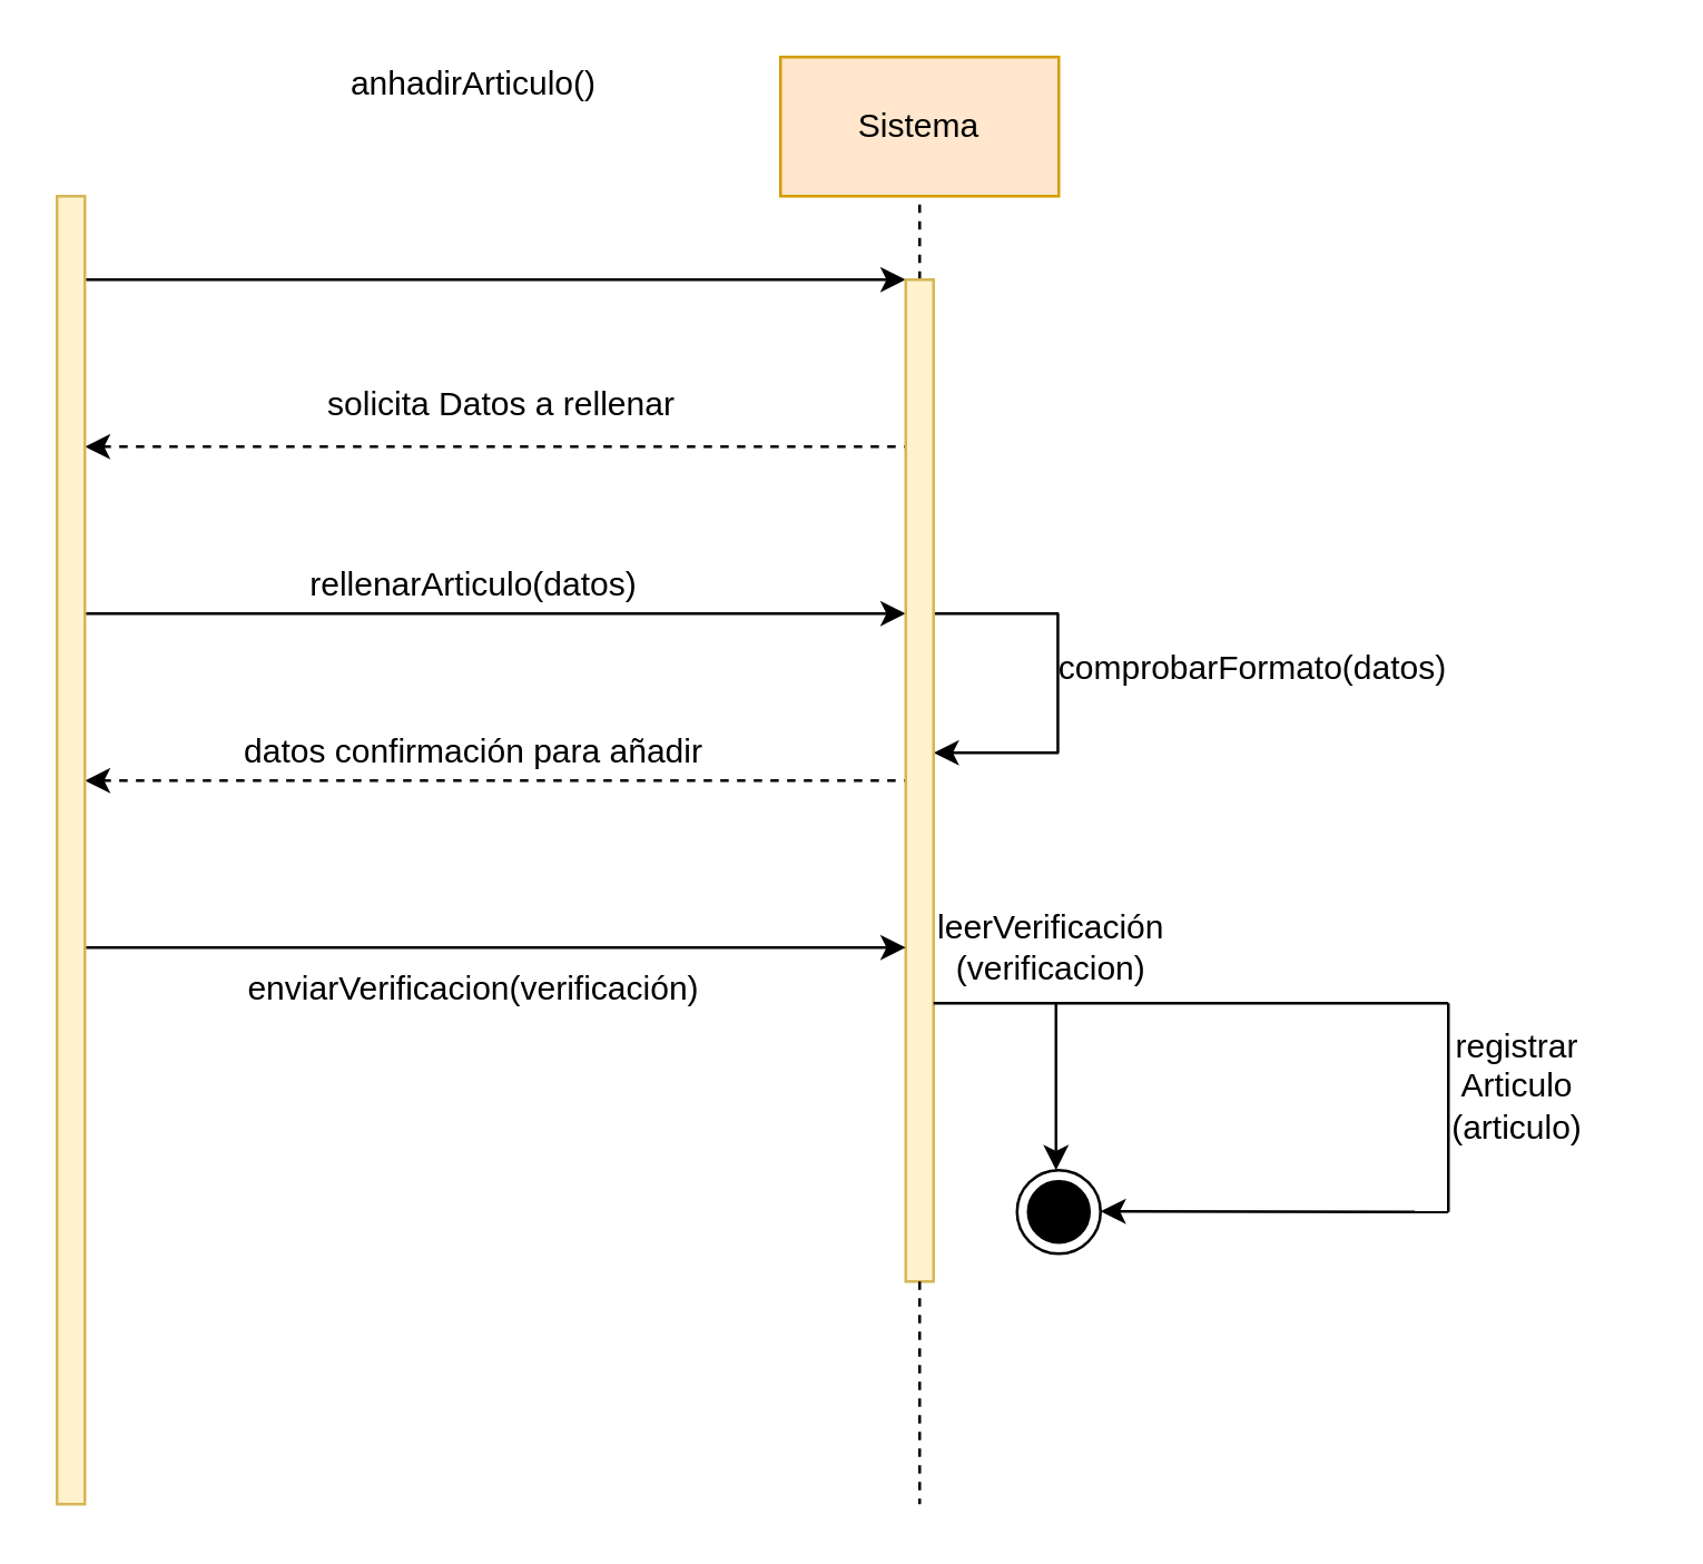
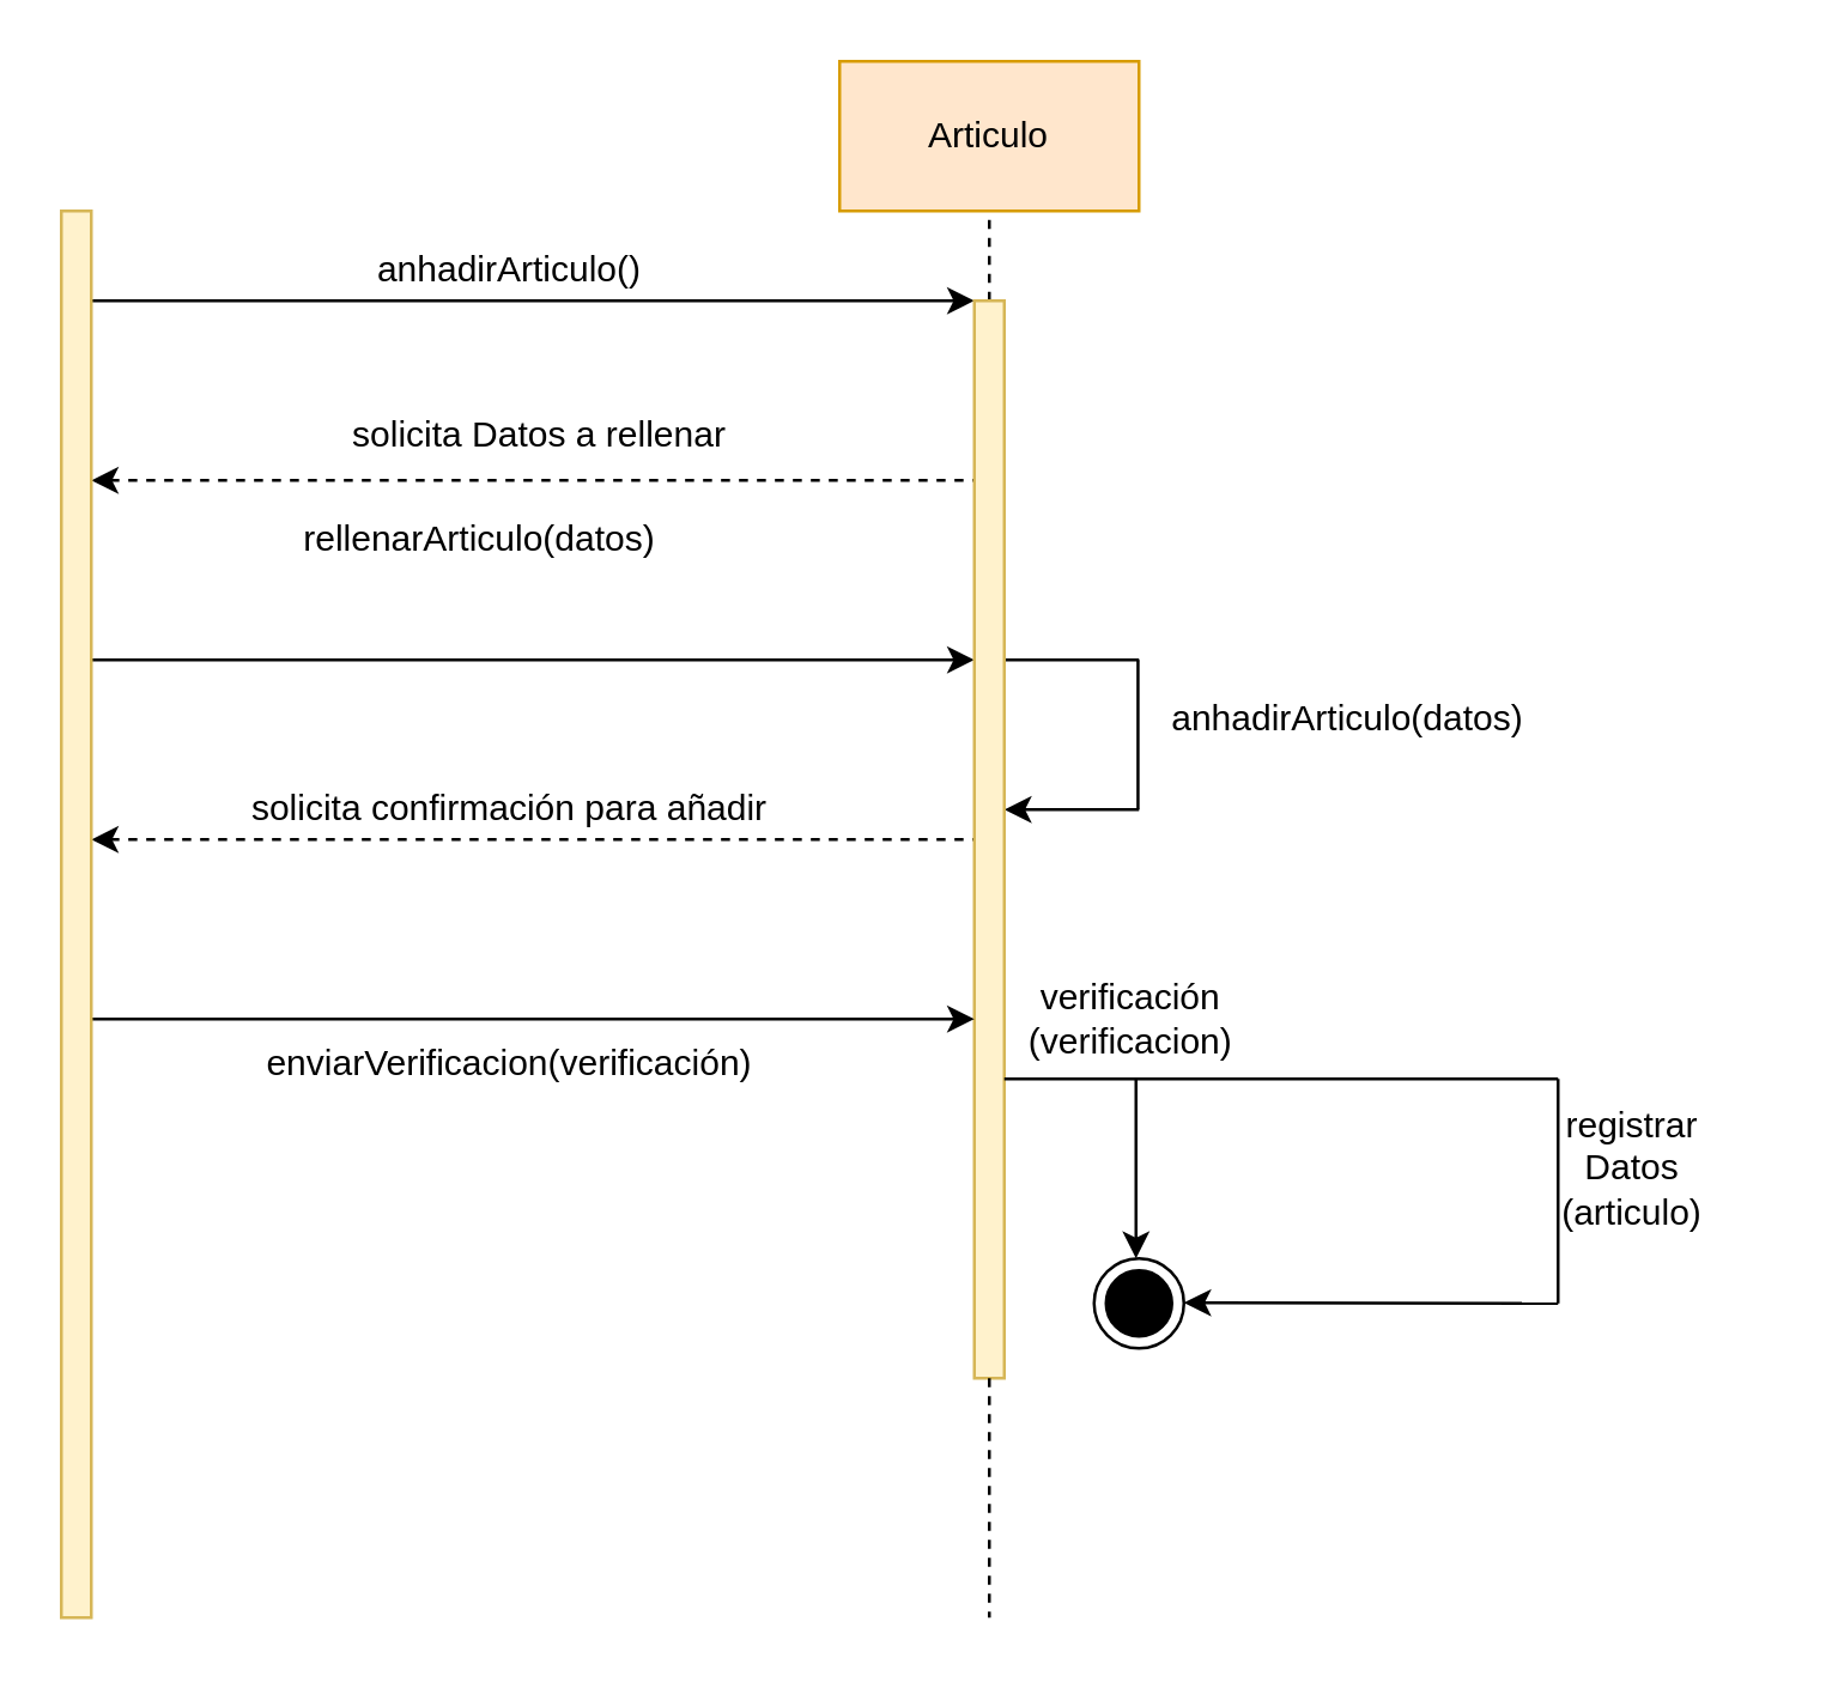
- <mxCell id="5" value="anhadirArticulo()" style="text;html=1;strokeColor=none;fillColor=none;align=center;verticalAlign=middle;whiteSpace=wrap;rounded=0;" parent="1" vertex="1"><mxGeometry x="100" y="20" width="140" height="20" as="geometry" /></mxCell>
+ <mxCell id="5" value="anhadirArticulo()" style="text;html=1;strokeColor=none;fillColor=none;align=center;verticalAlign=middle;whiteSpace=wrap;rounded=0;" parent="1" vertex="1"><mxGeometry x="100" y="80" width="140" height="20" as="geometry" /></mxCell>
- <mxCell id="2" value="Sistema" style="rounded=0;whiteSpace=wrap;html=1;fillColor=#ffe6cc;strokeColor=#d79b00;" parent="1" vertex="1"><mxGeometry x="280" y="20" width="100" height="50" as="geometry" /></mxCell>
+ <mxCell id="2" value="Articulo" style="rounded=0;whiteSpace=wrap;html=1;fillColor=#ffe6cc;strokeColor=#d79b00;" parent="1" vertex="1"><mxGeometry x="280" y="20" width="100" height="50" as="geometry" /></mxCell>
- <mxCell id="10" value="rellenarArticulo(datos)" style="text;html=1;strokeColor=none;fillColor=none;align=center;verticalAlign=middle;whiteSpace=wrap;rounded=0;" parent="1" vertex="1"><mxGeometry x="95" y="200" width="150" height="20" as="geometry" /></mxCell>
+ <mxCell id="10" value="rellenarArticulo(datos)" style="text;html=1;strokeColor=none;fillColor=none;align=center;verticalAlign=middle;whiteSpace=wrap;rounded=0;" parent="1" vertex="1"><mxGeometry x="85" y="170" width="150" height="20" as="geometry" /></mxCell>
- <mxCell id="14" value="comprobarFormato(datos)" style="text;html=1;strokeColor=none;fillColor=none;align=center;verticalAlign=middle;whiteSpace=wrap;rounded=0;" parent="1" vertex="1"><mxGeometry x="380" y="230" width="140" height="20" as="geometry" /></mxCell>
+ <mxCell id="14" value="anhadirArticulo(datos)" style="text;html=1;strokeColor=none;fillColor=none;align=center;verticalAlign=middle;whiteSpace=wrap;rounded=0;" parent="1" vertex="1"><mxGeometry x="380" y="230" width="140" height="20" as="geometry" /></mxCell>
- <mxCell id="15" value="datos confirmación para añadir" style="text;html=1;strokeColor=none;fillColor=none;align=center;verticalAlign=middle;whiteSpace=wrap;rounded=0;" parent="1" vertex="1"><mxGeometry x="75" y="260" width="190" height="20" as="geometry" /></mxCell>
+ <mxCell id="15" value="solicita confirmación para añadir" style="text;html=1;strokeColor=none;fillColor=none;align=center;verticalAlign=middle;whiteSpace=wrap;rounded=0;" parent="1" vertex="1"><mxGeometry x="75" y="260" width="190" height="20" as="geometry" /></mxCell>
- <mxCell id="20" value="leerVerificación&lt;br&gt;(verificacion)" style="text;html=1;strokeColor=none;fillColor=none;align=center;verticalAlign=middle;whiteSpace=wrap;rounded=0;" parent="17" vertex="1"><mxGeometry x="280" y="10" width="145" height="20" as="geometry" /></mxCell>
+ <mxCell id="20" value="verificación&lt;br&gt;(verificacion)" style="text;html=1;strokeColor=none;fillColor=none;align=center;verticalAlign=middle;whiteSpace=wrap;rounded=0;" parent="17" vertex="1"><mxGeometry x="280" y="10" width="145" height="20" as="geometry" /></mxCell>
- <mxCell id="27" value="registrar&lt;br&gt;Articulo&lt;br&gt;(articulo)" style="text;html=1;strokeColor=none;fillColor=none;align=center;verticalAlign=middle;whiteSpace=wrap;rounded=0;" parent="17" vertex="1"><mxGeometry x="475" y="60" width="90" height="20" as="geometry" /></mxCell>
+ <mxCell id="27" value="registrar&lt;br&gt;Datos&lt;br&gt;(articulo)" style="text;html=1;strokeColor=none;fillColor=none;align=center;verticalAlign=middle;whiteSpace=wrap;rounded=0;" parent="17" vertex="1"><mxGeometry x="475" y="60" width="90" height="20" as="geometry" /></mxCell>
